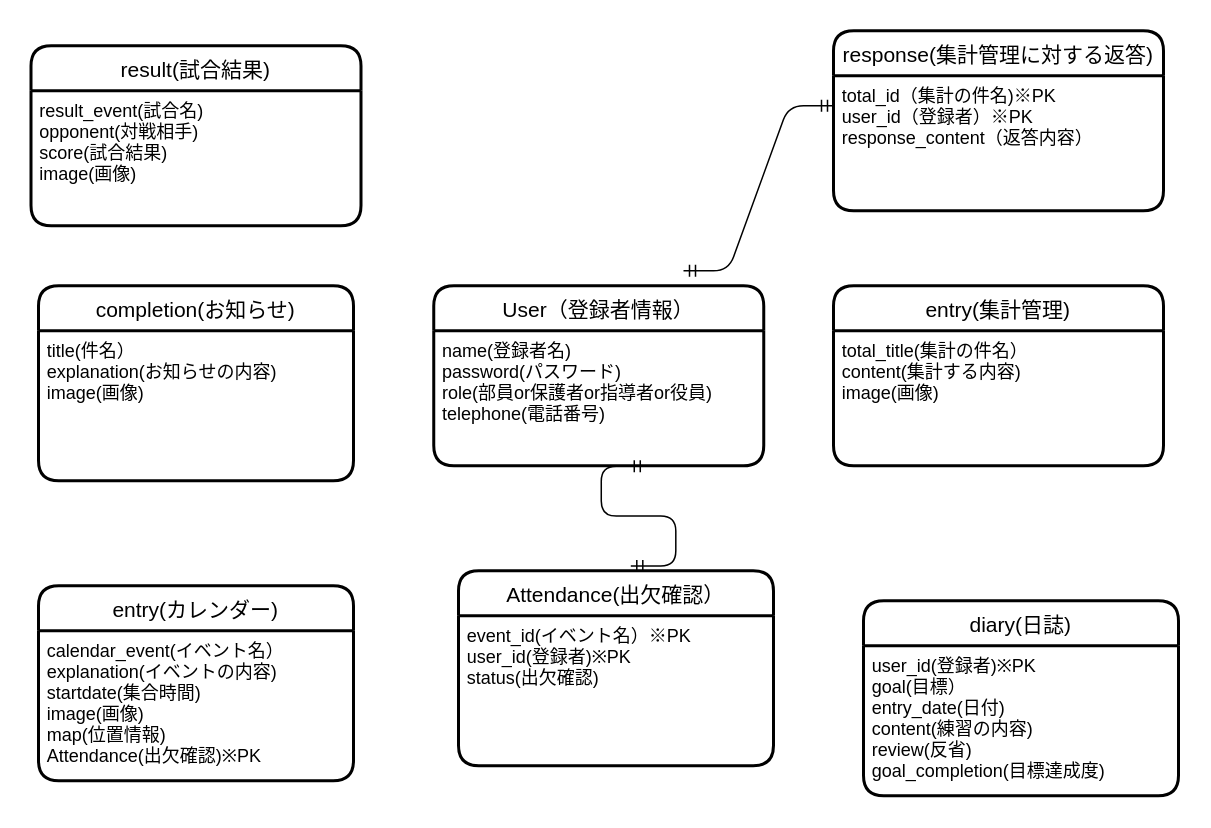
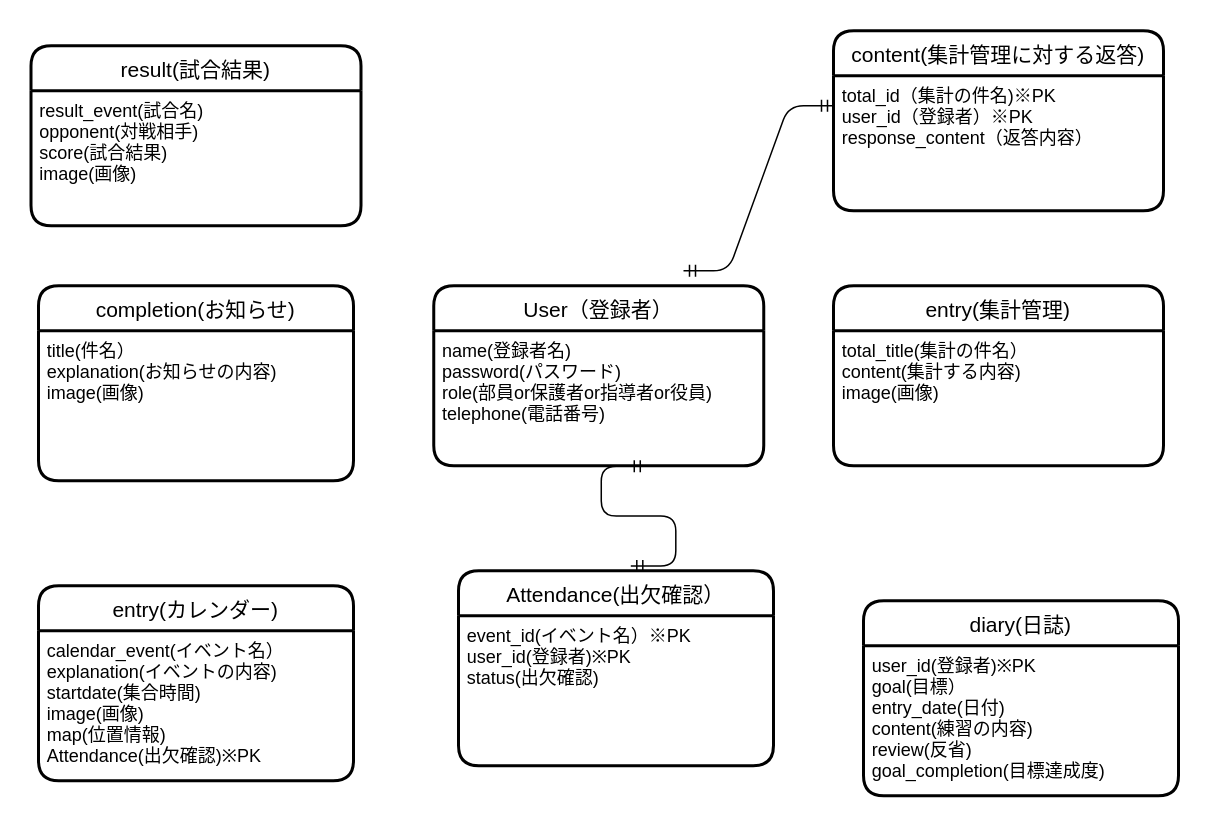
- <mxCell id="16" value="response(集計管理に対する返答)" style="swimlane;childLayout=stackLayout;horizontal=1;startSize=30;horizontalStack=0;rounded=1;fontSize=14;fontStyle=0;strokeWidth=2;resizeParent=0;resizeLast=1;shadow=0;dashed=0;align=center;" vertex="1" parent="1"><mxGeometry x="555" y="20" width="220" height="120" as="geometry"><mxRectangle x="570" y="60" width="250" height="30" as="alternateBounds" /></mxGeometry></mxCell>
+ <mxCell id="16" value="content(集計管理に対する返答)" style="swimlane;childLayout=stackLayout;horizontal=1;startSize=30;horizontalStack=0;rounded=1;fontSize=14;fontStyle=0;strokeWidth=2;resizeParent=0;resizeLast=1;shadow=0;dashed=0;align=center;" vertex="1" parent="1"><mxGeometry x="555" y="20" width="220" height="120" as="geometry"><mxRectangle x="570" y="60" width="250" height="30" as="alternateBounds" /></mxGeometry></mxCell>
- <mxCell id="2" value="User（登録者情報）" style="swimlane;childLayout=stackLayout;horizontal=1;startSize=30;horizontalStack=0;rounded=1;fontSize=14;fontStyle=0;strokeWidth=2;resizeParent=0;resizeLast=1;shadow=0;dashed=0;align=center;" parent="1" vertex="1"><mxGeometry x="288.5" y="190" width="220" height="120" as="geometry" /></mxCell>
+ <mxCell id="2" value="User（登録者）" style="swimlane;childLayout=stackLayout;horizontal=1;startSize=30;horizontalStack=0;rounded=1;fontSize=14;fontStyle=0;strokeWidth=2;resizeParent=0;resizeLast=1;shadow=0;dashed=0;align=center;" parent="1" vertex="1"><mxGeometry x="288.5" y="190" width="220" height="120" as="geometry" /></mxCell>
